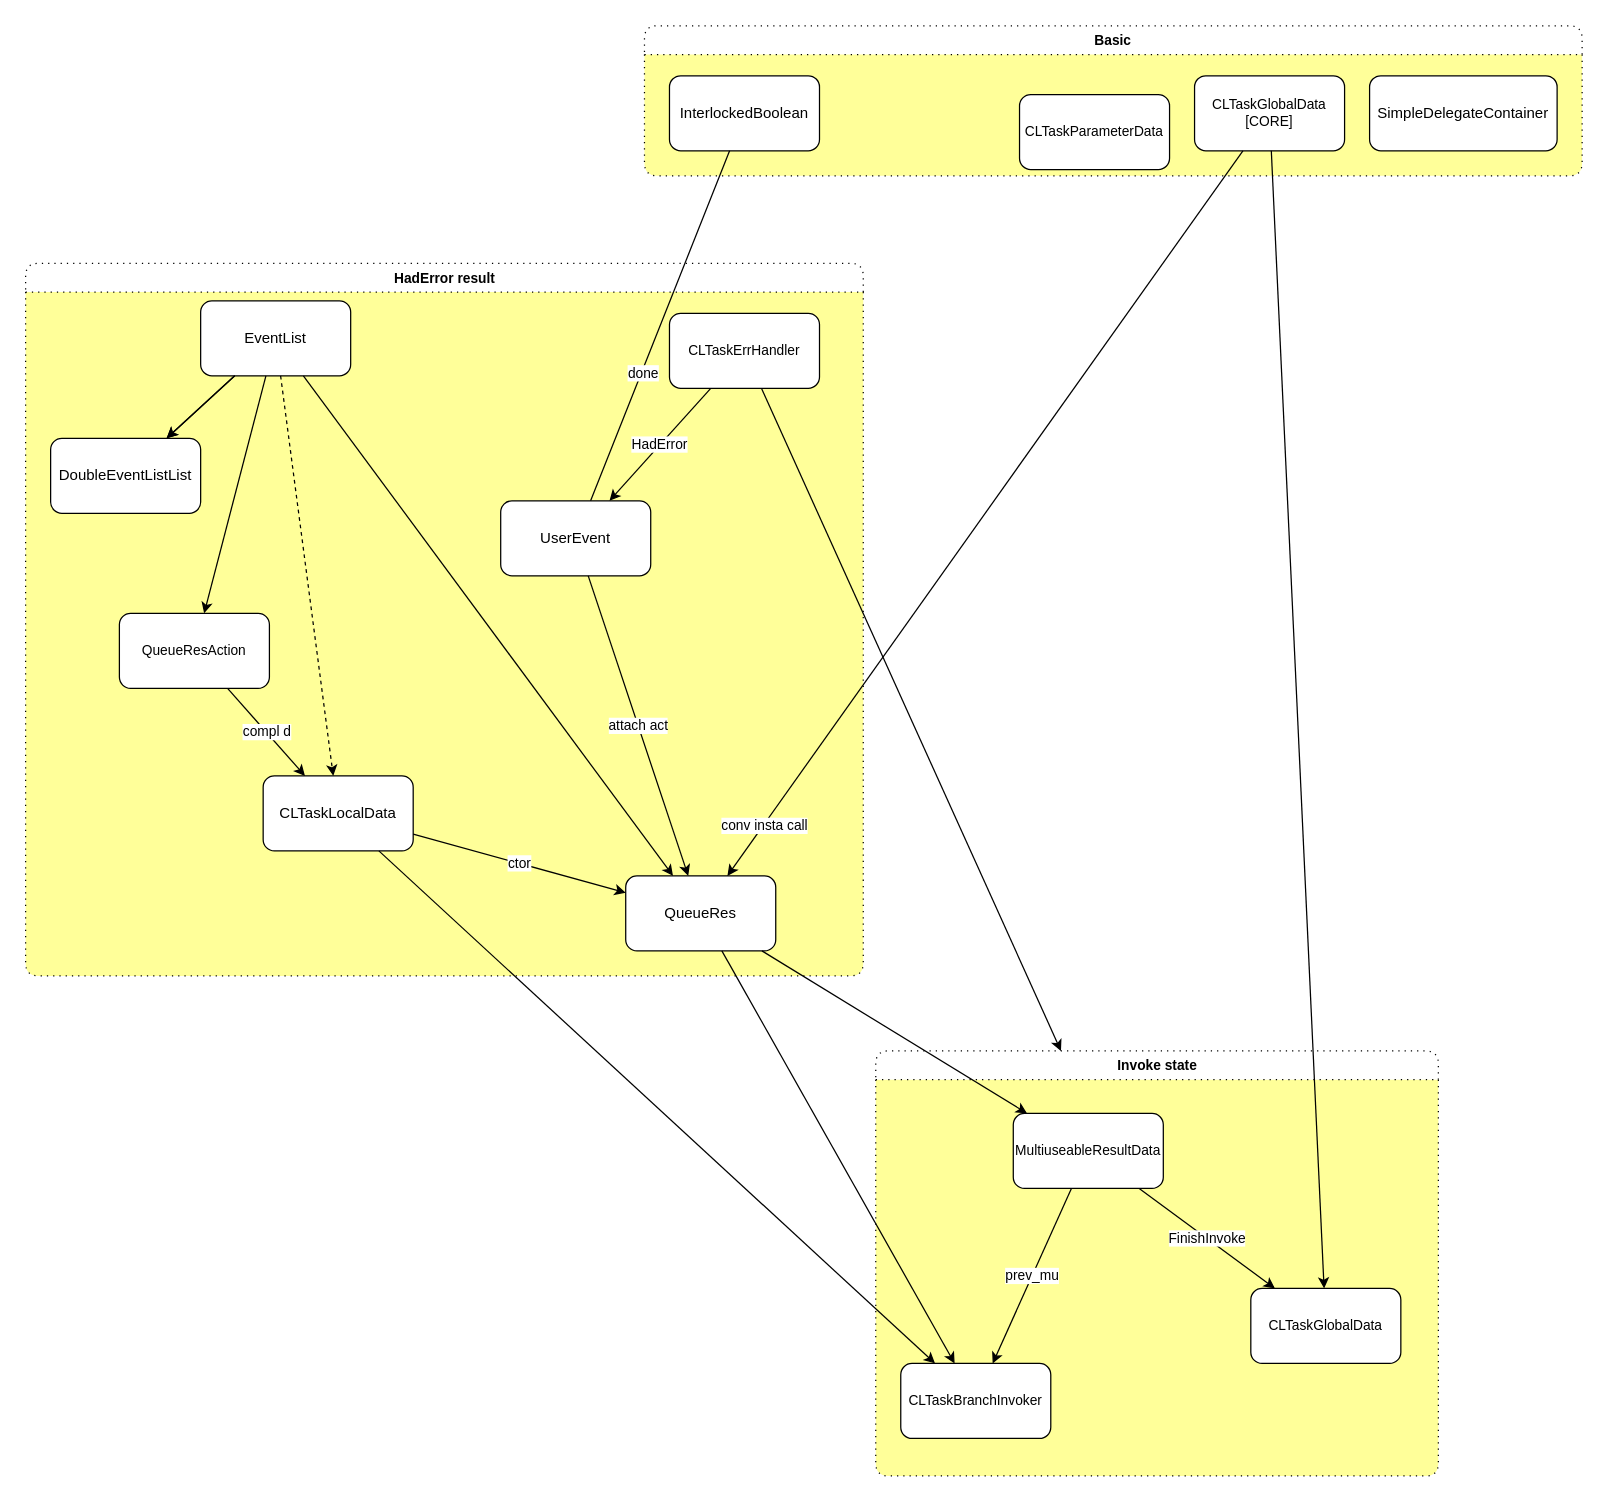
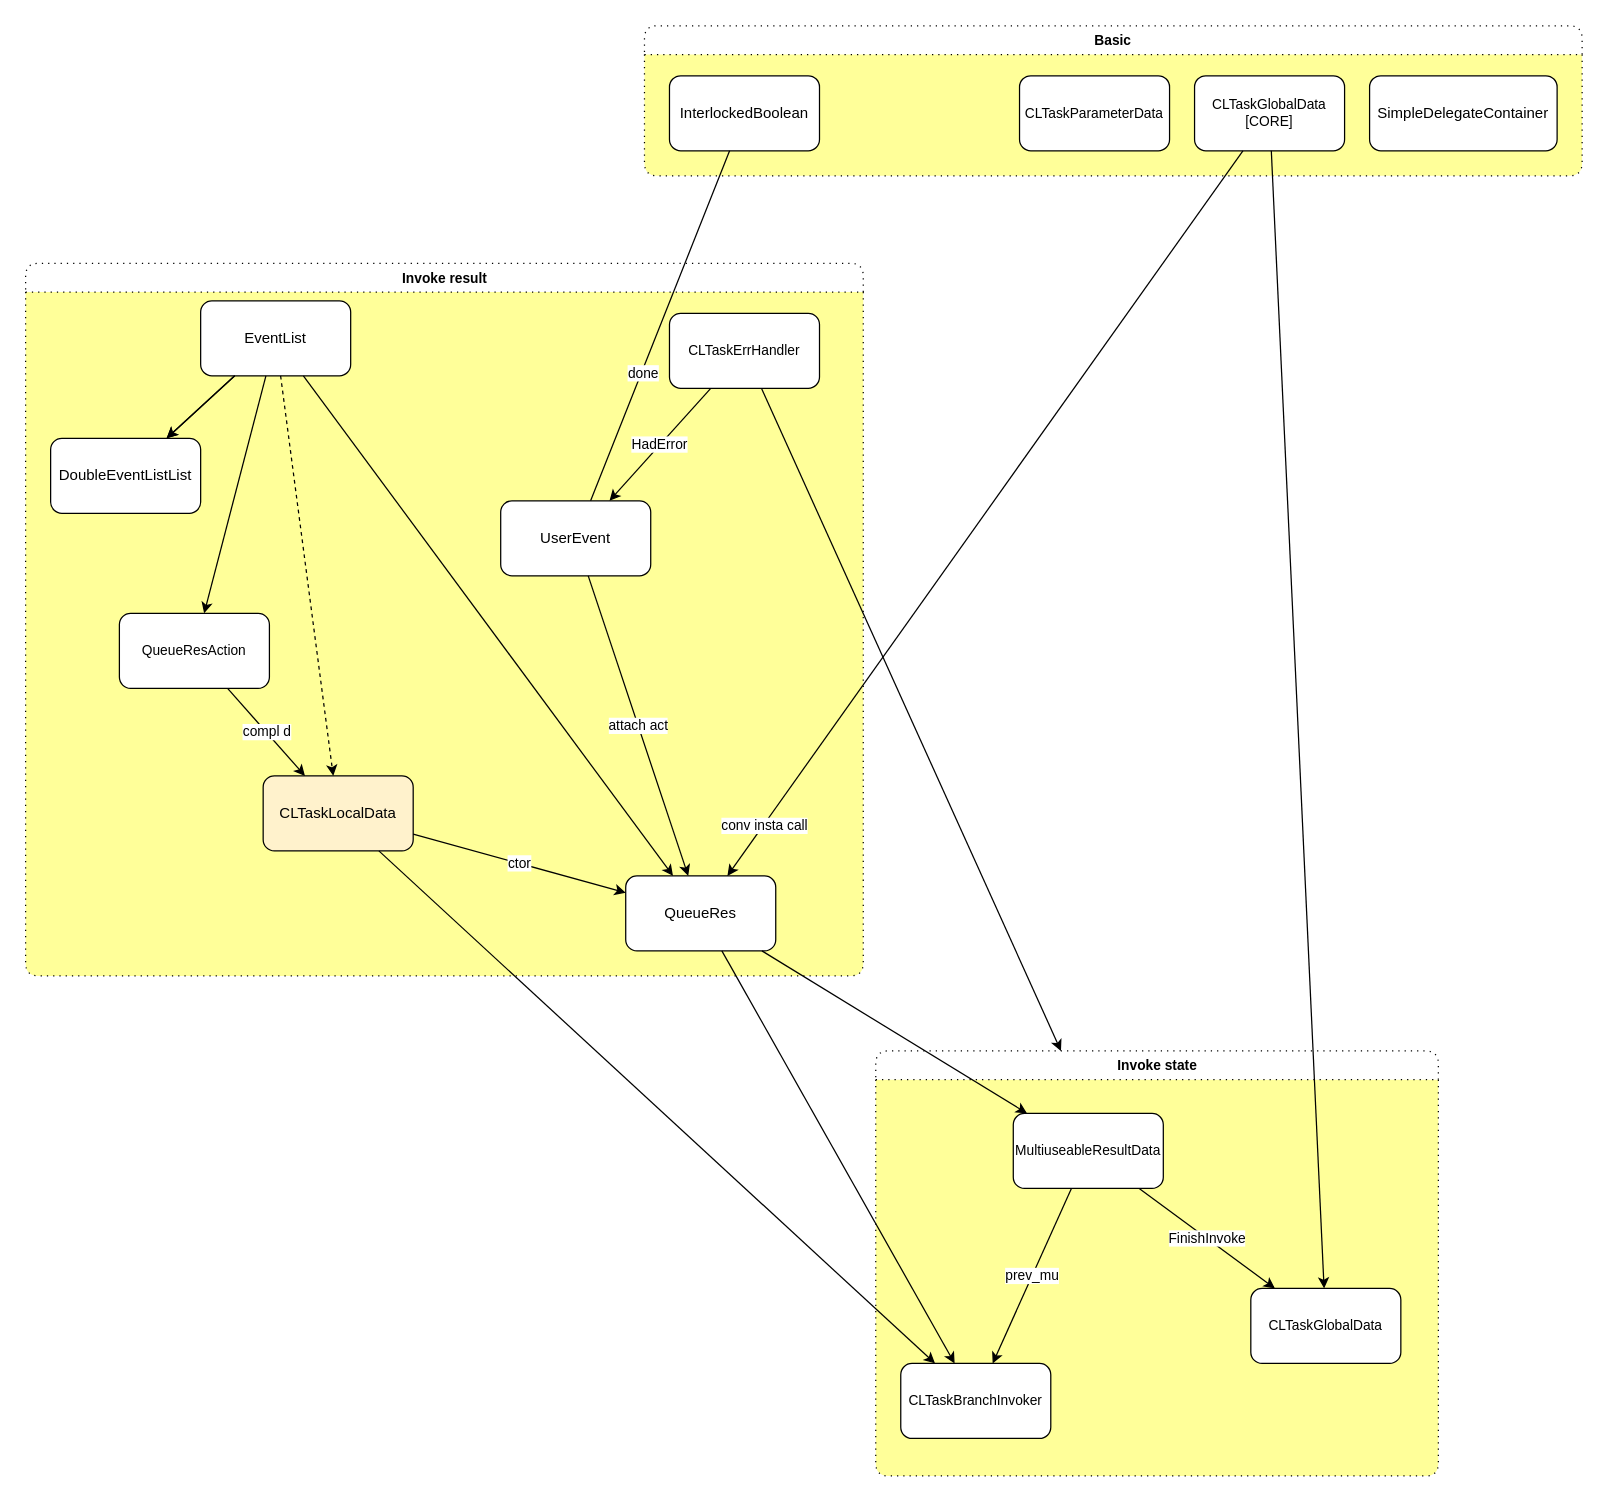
- <mxCell id="4" value="CLTaskParameterData" style="rounded=1;whiteSpace=wrap;html=1;fontFamily=Helvetica;fontSize=11;fontColor=default;" parent="2" vertex="1"><mxGeometry x="300" y="55" width="120" height="60" as="geometry" /></mxCell>
+ <mxCell id="4" value="CLTaskParameterData" style="rounded=1;whiteSpace=wrap;html=1;fontFamily=Helvetica;fontSize=11;fontColor=default;" parent="2" vertex="1"><mxGeometry x="300" y="40" width="120" height="60" as="geometry" /></mxCell>
- <mxCell id="13" value="HadError result" style="swimlane;rounded=1;fontFamily=Helvetica;fontSize=11;fontColor=default;strokeColor=default;fillColor=default;html=1;labelBackgroundColor=none;labelBorderColor=none;swimlaneFillColor=#FFFF99;dashed=1;dashPattern=1 4;" parent="1" vertex="1"><mxGeometry x="20" y="210" width="670" height="570" as="geometry"><mxRectangle x="230" y="60" width="160" height="23" as="alternateBounds" /></mxGeometry></mxCell>
+ <mxCell id="13" value="Invoke result" style="swimlane;rounded=1;fontFamily=Helvetica;fontSize=11;fontColor=default;strokeColor=default;fillColor=default;html=1;labelBackgroundColor=none;labelBorderColor=none;swimlaneFillColor=#FFFF99;dashed=1;dashPattern=1 4;" parent="1" vertex="1"><mxGeometry x="20" y="210" width="670" height="570" as="geometry"><mxRectangle x="230" y="60" width="160" height="23" as="alternateBounds" /></mxGeometry></mxCell>
- <mxCell id="19" value="CLTaskLocalData" style="whiteSpace=wrap;html=1;rounded=1;" parent="13" vertex="1"><mxGeometry x="190" y="410" width="120" height="60" as="geometry" /></mxCell>
+ <mxCell id="19" value="CLTaskLocalData" style="whiteSpace=wrap;html=1;rounded=1;fillColor=#fff2cc;" parent="13" vertex="1"><mxGeometry x="190" y="410" width="120" height="60" as="geometry" /></mxCell>
